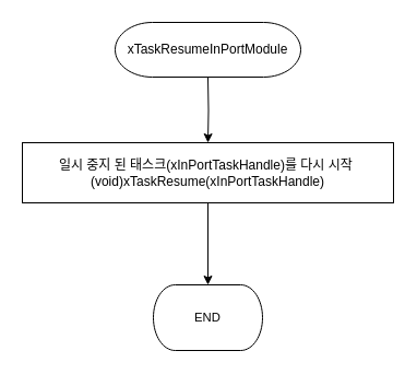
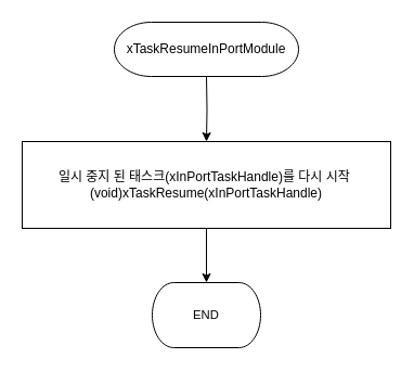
- <mxCell id="2" value="일시 중지 된 태스크(xInPortTaskHandle)를 다시 시작&amp;nbsp;&lt;br&gt;(void)xTaskResume(xInPortTaskHandle)" style="rounded=0;whiteSpace=wrap;html=1;strokeWidth=1;" parent="1" vertex="1"><mxGeometry x="20" y="130" width="340" height="55" as="geometry" /></mxCell>
+ <mxCell id="2" value="일시 중지 된 태스크(xInPortTaskHandle)를 다시 시작&amp;nbsp;&lt;br&gt;(void)xTaskResume(xInPortTaskHandle)" style="rounded=0;whiteSpace=wrap;html=1;strokeWidth=1;" parent="1" vertex="1"><mxGeometry x="20" y="130" width="340" height="80" as="geometry" /></mxCell>
